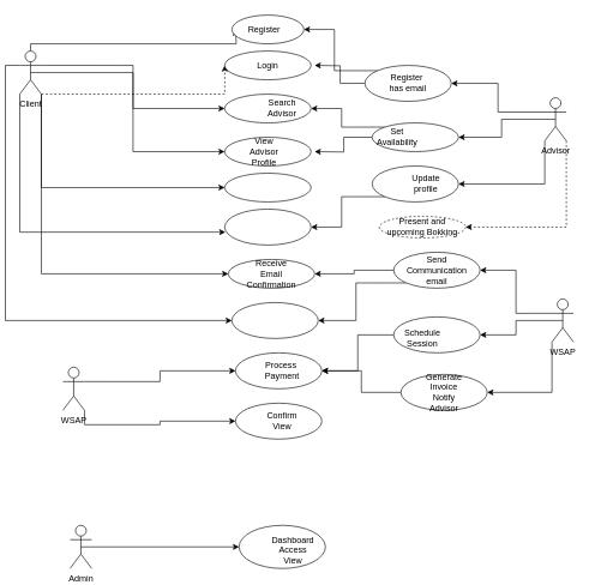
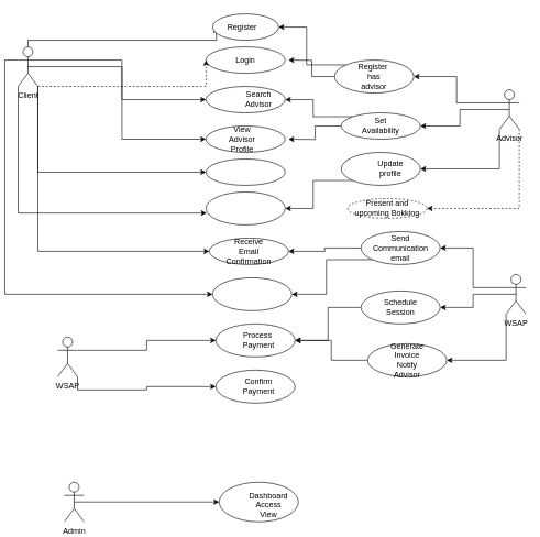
- <mxCell id="31" value="Register&amp;nbsp; has email" style="text;html=1;align=center;verticalAlign=middle;whiteSpace=wrap;rounded=0;" parent="1" vertex="1"><mxGeometry x="530" y="100" width="60" height="30" as="geometry" /></mxCell>
+ <mxCell id="31" value="Register&amp;nbsp; has advisor" style="text;html=1;align=center;verticalAlign=middle;whiteSpace=wrap;rounded=0;" parent="1" vertex="1"><mxGeometry x="530" y="100" width="60" height="30" as="geometry" /></mxCell>
- <mxCell id="35" value="Set Availability" style="text;html=1;align=center;verticalAlign=middle;whiteSpace=wrap;rounded=0;" parent="1" vertex="1"><mxGeometry x="515" y="175" width="60" height="30" as="geometry" /></mxCell>
+ <mxCell id="35" value="Set Availability" style="text;html=1;align=center;verticalAlign=middle;whiteSpace=wrap;rounded=0;" parent="1" vertex="1"><mxGeometry x="540" y="175" width="60" height="30" as="geometry" /></mxCell>
- <mxCell id="55" value="Schedule Session" style="text;html=1;align=center;verticalAlign=middle;whiteSpace=wrap;rounded=0;" parent="1" vertex="1"><mxGeometry x="550" y="455" width="60" height="30" as="geometry" /></mxCell>
+ <mxCell id="55" value="Schedule Session" style="text;html=1;align=center;verticalAlign=middle;whiteSpace=wrap;rounded=0;" parent="1" vertex="1"><mxGeometry x="570" y="450" width="60" height="30" as="geometry" /></mxCell>
- <mxCell id="42" value="Confirm View" style="text;html=1;align=center;verticalAlign=middle;whiteSpace=wrap;rounded=0;" parent="1" vertex="1"><mxGeometry x="355" y="570" width="60" height="30" as="geometry" /></mxCell>
+ <mxCell id="42" value="Confirm Payment" style="text;html=1;align=center;verticalAlign=middle;whiteSpace=wrap;rounded=0;" parent="1" vertex="1"><mxGeometry x="355" y="570" width="60" height="30" as="geometry" /></mxCell>
